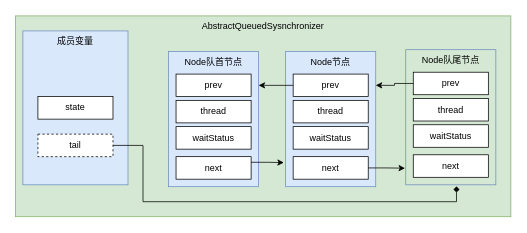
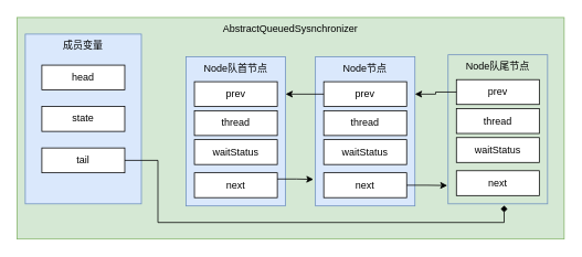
+ <mxCell id="4" value="head" style="rounded=0;whiteSpace=wrap;html=1;" vertex="1" parent="1"><mxGeometry x="50" y="78" width="100" height="30" as="geometry" /></mxCell>
- <mxCell id="6" value="tail" style="rounded=0;whiteSpace=wrap;html=1;dashed=1;" vertex="1" parent="1"><mxGeometry x="50" y="178" width="100" height="30" as="geometry" /></mxCell>
+ <mxCell id="6" value="tail" style="rounded=0;whiteSpace=wrap;html=1;" vertex="1" parent="1"><mxGeometry x="50" y="178" width="100" height="30" as="geometry" /></mxCell>
